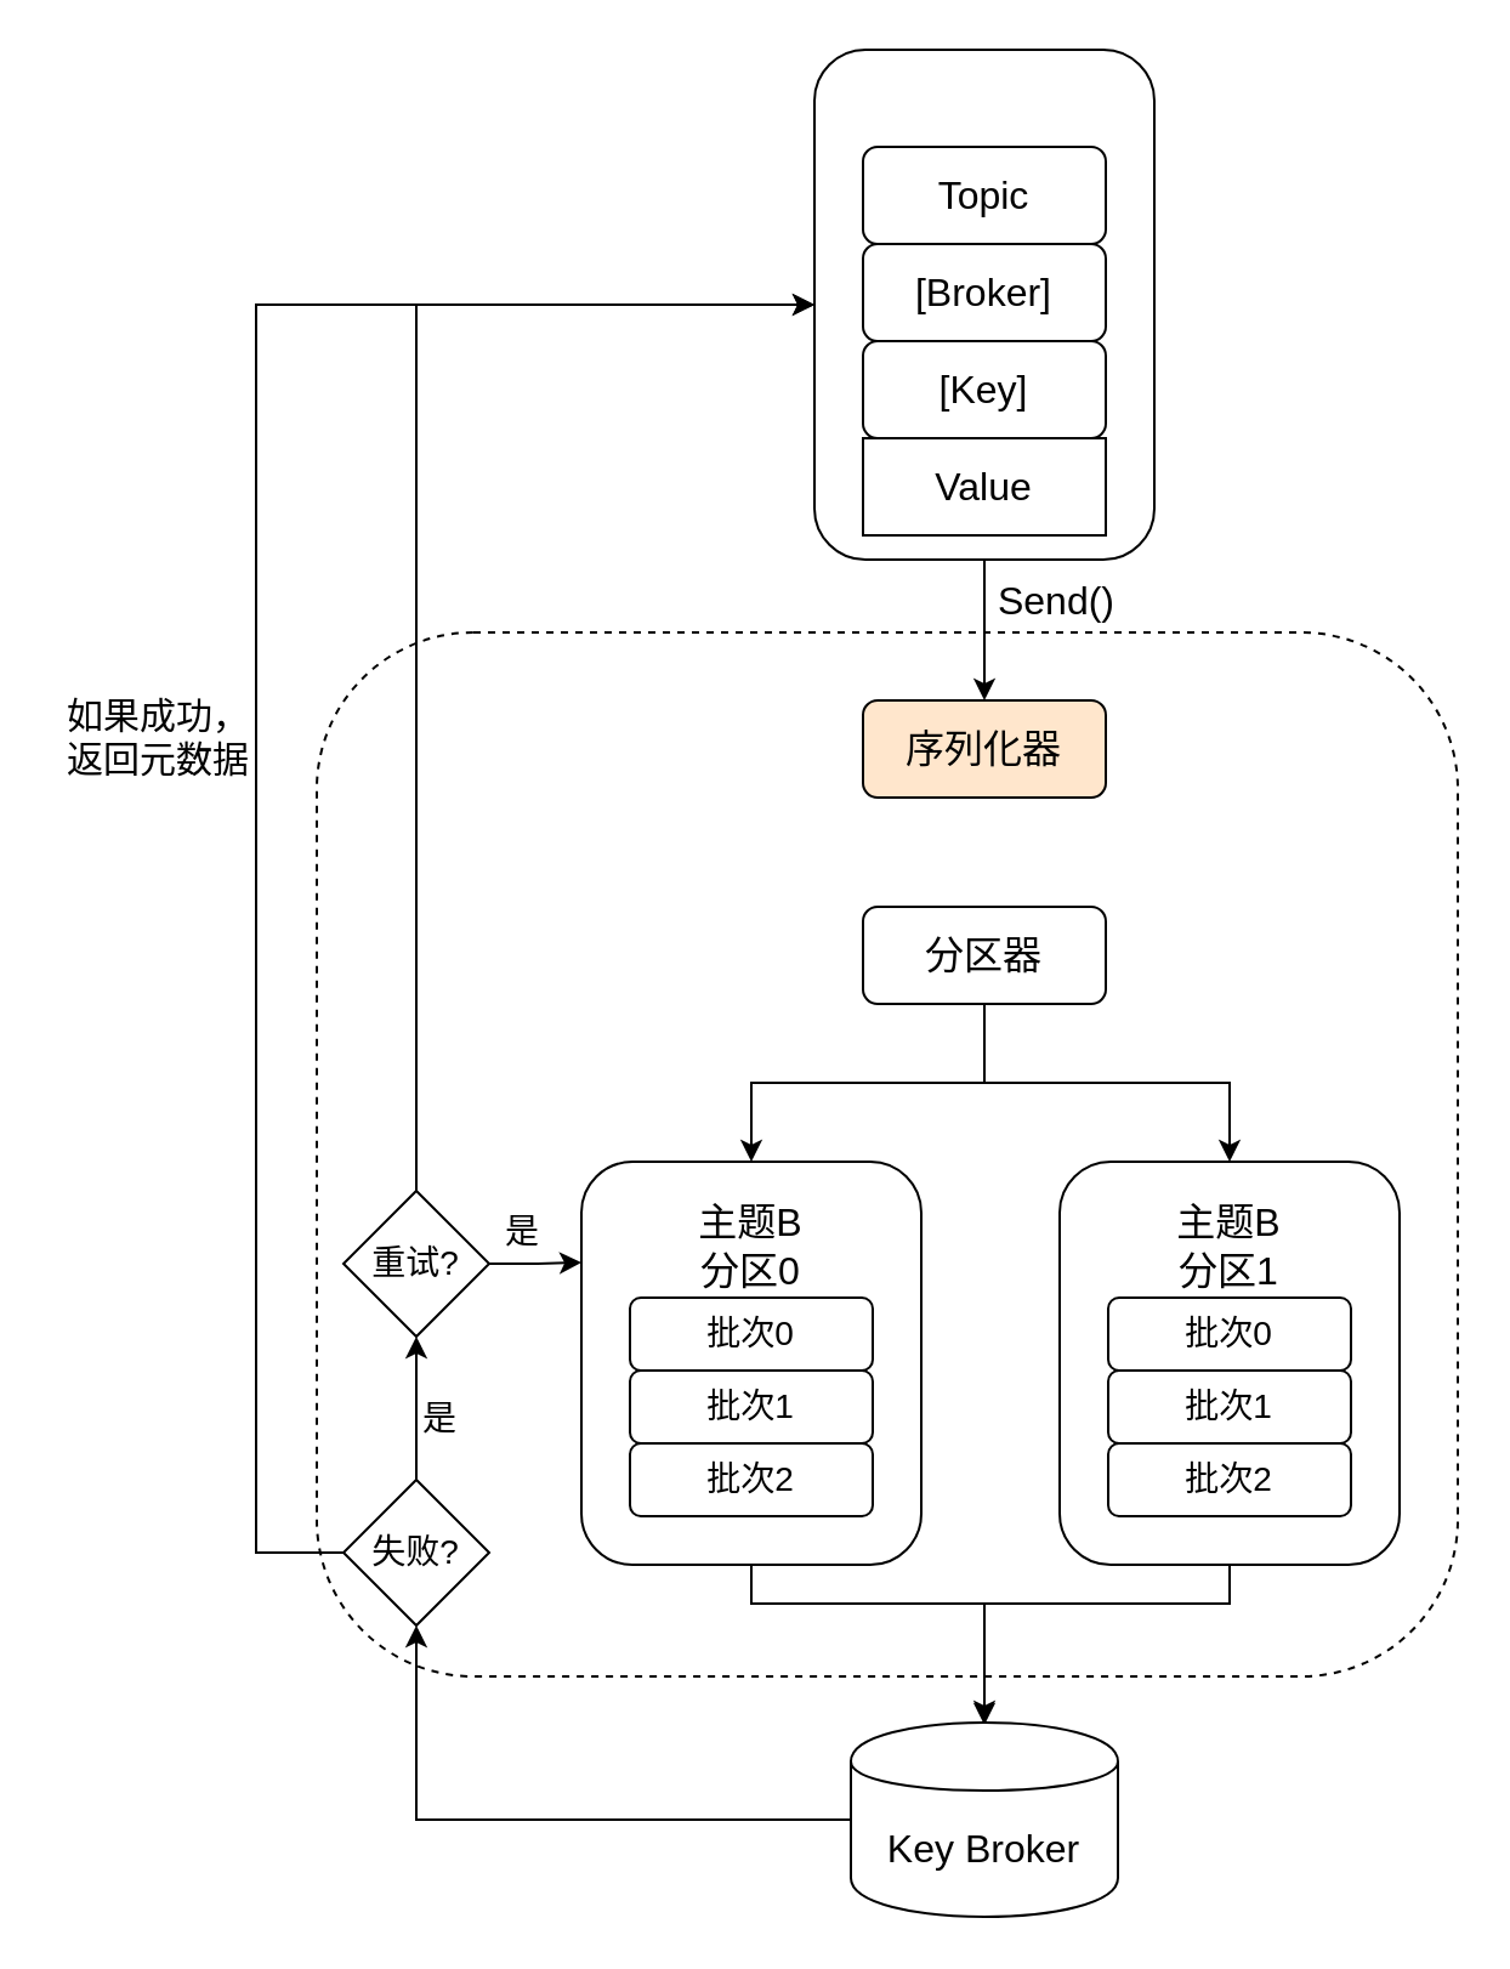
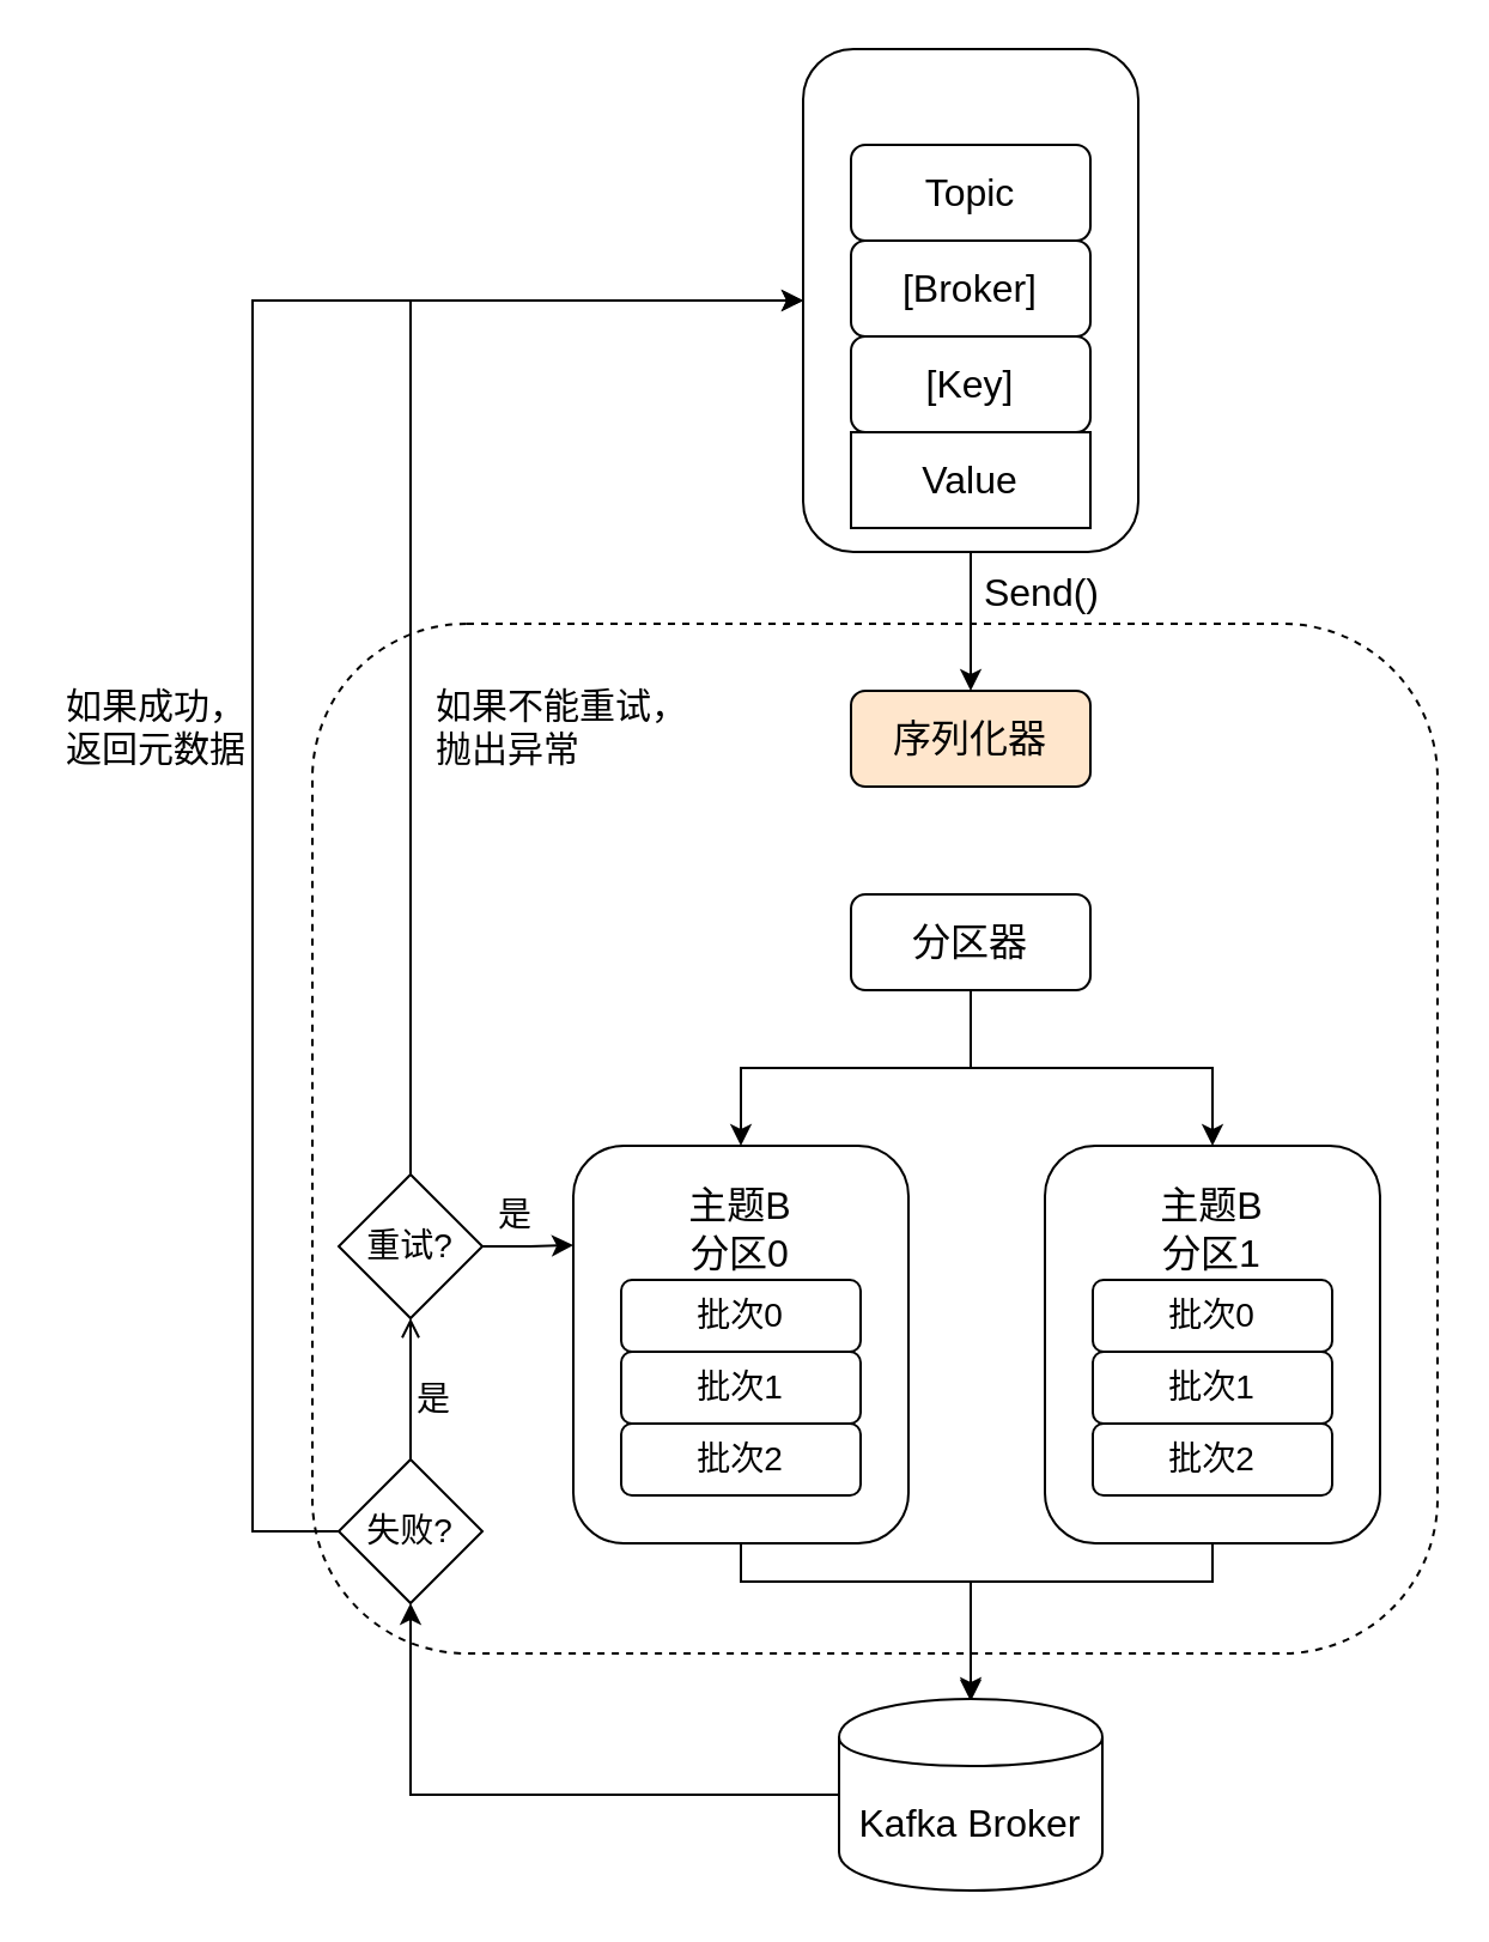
+ <mxCell id="37" value="&lt;font style=&quot;font-size: 15px&quot;&gt;如果不能重试，抛出异常&lt;/font&gt;" style="text;html=1;strokeColor=none;fillColor=none;align=left;verticalAlign=middle;whiteSpace=wrap;rounded=0;" vertex="1" parent="1"><mxGeometry x="180" y="278" width="110" height="50" as="geometry" /></mxCell>
- <mxCell id="28" style="edgeStyle=orthogonalEdgeStyle;rounded=0;orthogonalLoop=1;jettySize=auto;html=1;exitX=0.5;exitY=0;exitDx=0;exitDy=0;entryX=0.5;entryY=1;entryDx=0;entryDy=0;" edge="1" parent="1" source="30" target="33"><mxGeometry relative="1" as="geometry" /></mxCell>
+ <mxCell id="28" style="edgeStyle=orthogonalEdgeStyle;rounded=0;orthogonalLoop=1;jettySize=auto;html=1;exitX=0.5;exitY=0;exitDx=0;exitDy=0;entryX=0.5;entryY=1;entryDx=0;entryDy=0;endArrow=open;" edge="1" parent="1" source="30" target="33"><mxGeometry relative="1" as="geometry" /></mxCell>
- <mxCell id="27" value="&lt;font style=&quot;font-size: 16px&quot;&gt;Key Broker&lt;/font&gt;" style="shape=cylinder;whiteSpace=wrap;html=1;boundedLbl=1;backgroundOutline=1;" vertex="1" parent="1"><mxGeometry x="350" y="709" width="110" height="80" as="geometry" /></mxCell>
+ <mxCell id="27" value="&lt;font style=&quot;font-size: 16px&quot;&gt;Kafka Broker&lt;/font&gt;" style="shape=cylinder;whiteSpace=wrap;html=1;boundedLbl=1;backgroundOutline=1;" vertex="1" parent="1"><mxGeometry x="350" y="709" width="110" height="80" as="geometry" /></mxCell>
